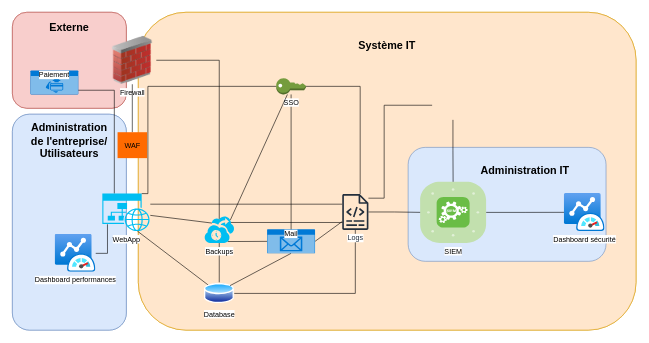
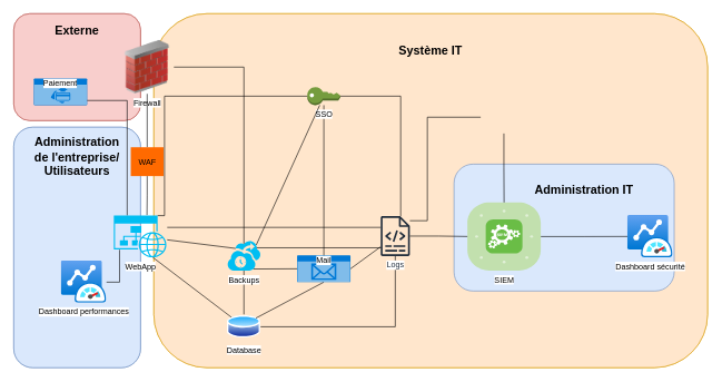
+ <mxCell id="79" style="edgeStyle=orthogonalEdgeStyle;rounded=0;orthogonalLoop=1;jettySize=auto;html=1;entryX=0.621;entryY=-0.012;entryDx=0;entryDy=0;entryPerimeter=0;endArrow=none;startFill=0;" edge="1" parent="1" source="78" target="73"><mxGeometry relative="1" as="geometry" /></mxCell>
